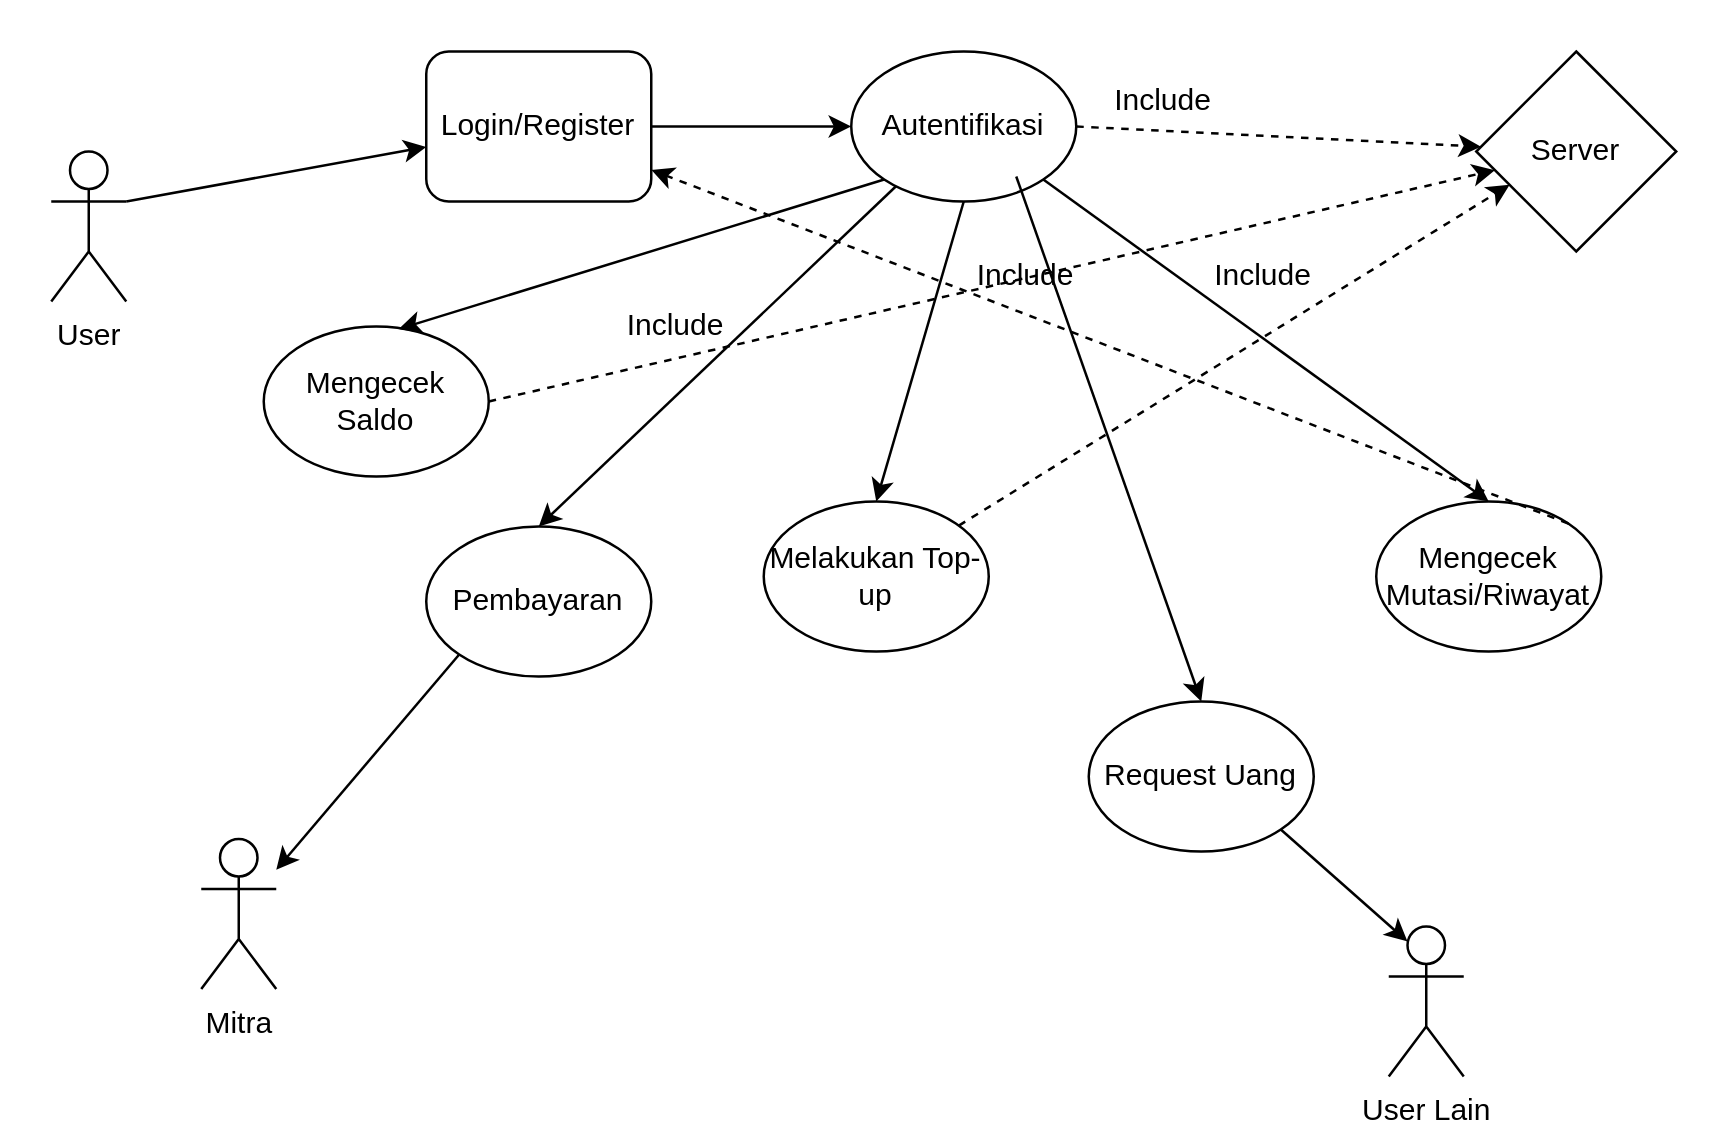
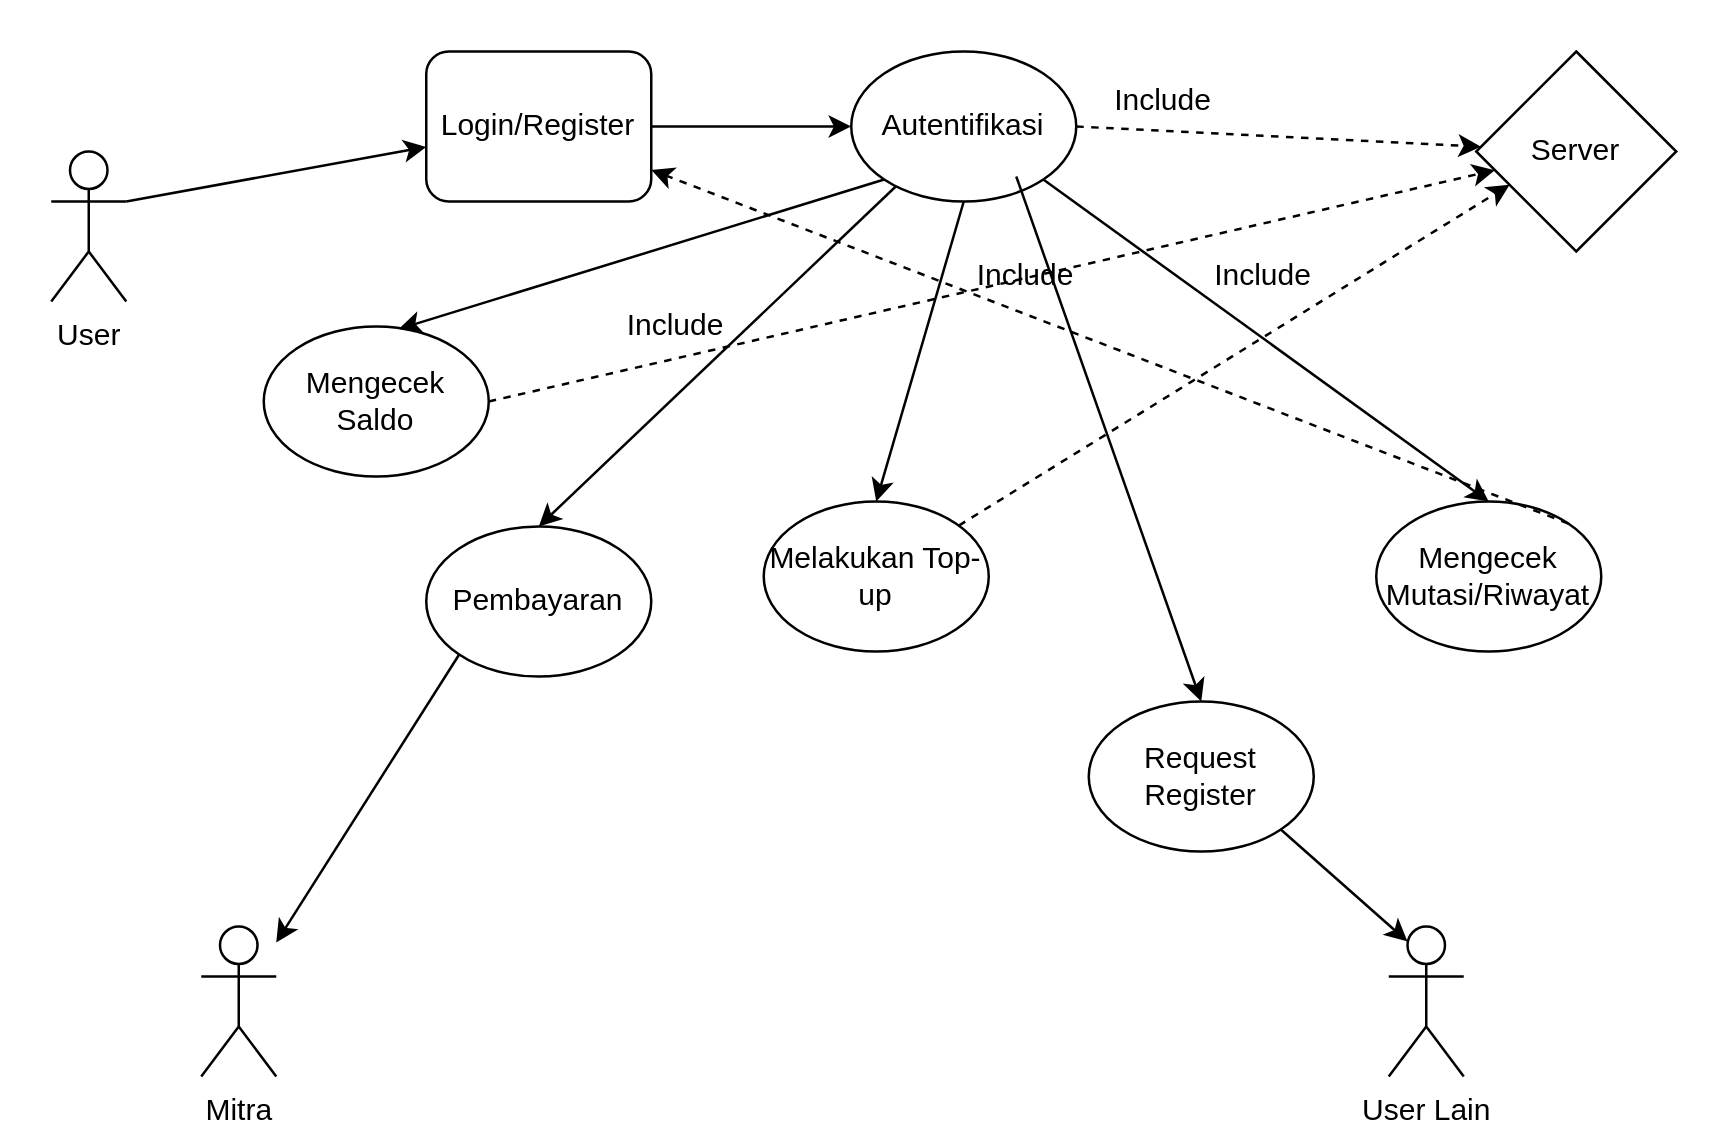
- <mxCell id="27" value="Request Uang" style="ellipse;whiteSpace=wrap;html=1;" vertex="1" parent="1"><mxGeometry x="435" y="280" width="90" height="60" as="geometry" /></mxCell>
+ <mxCell id="27" value="Request Register" style="ellipse;whiteSpace=wrap;html=1;" vertex="1" parent="1"><mxGeometry x="435" y="280" width="90" height="60" as="geometry" /></mxCell>
- <mxCell id="25" value="Mitra" style="shape=umlActor;verticalLabelPosition=bottom;verticalAlign=top;html=1;outlineConnect=0;" vertex="1" parent="1"><mxGeometry x="80" y="335" width="30" height="60" as="geometry" /></mxCell>
+ <mxCell id="25" value="Mitra" style="shape=umlActor;verticalLabelPosition=bottom;verticalAlign=top;html=1;outlineConnect=0;" vertex="1" parent="1"><mxGeometry x="80" y="370" width="30" height="60" as="geometry" /></mxCell>
